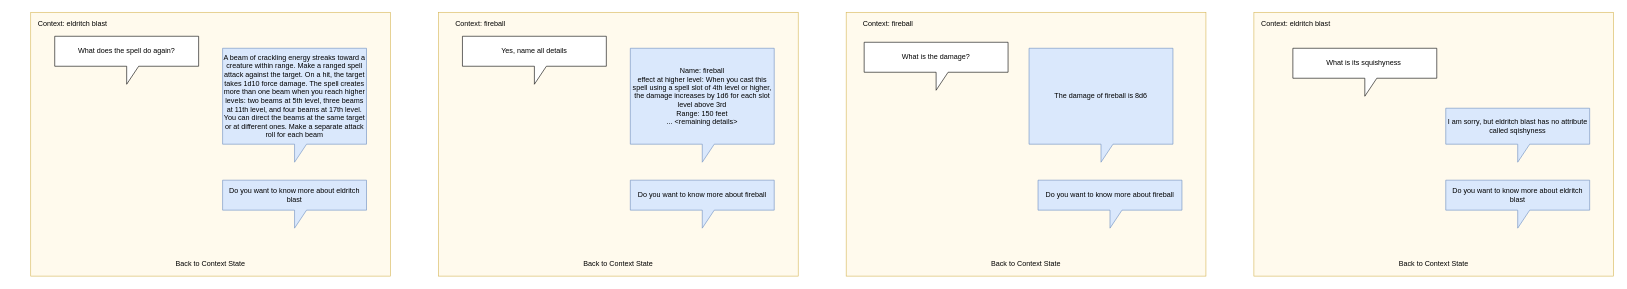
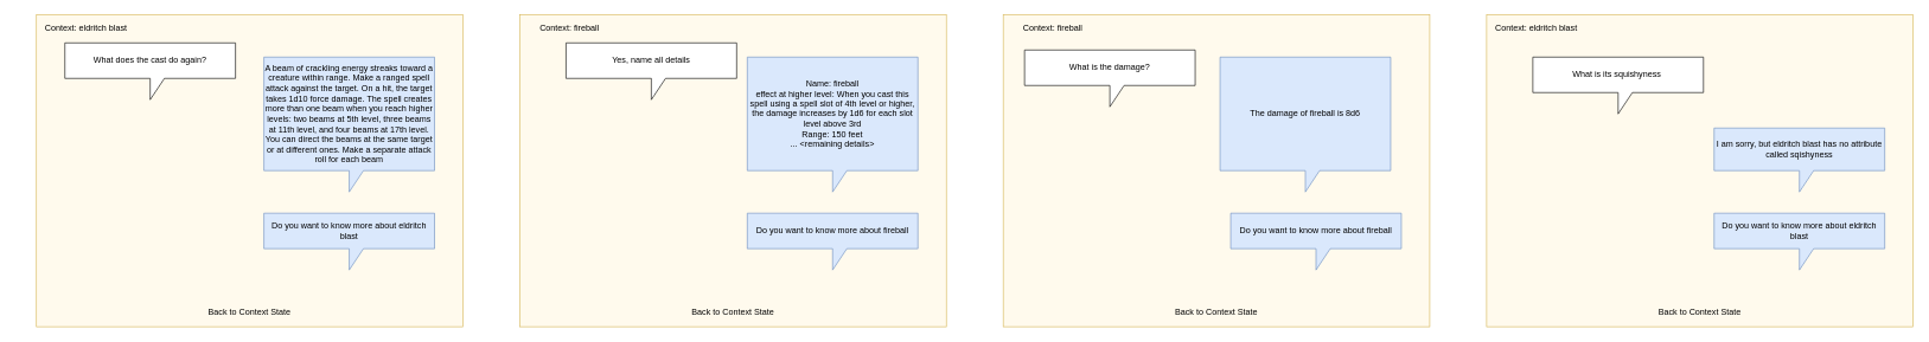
- <mxCell id="3" value="What does the spell do again?" style="shape=callout;whiteSpace=wrap;html=1;perimeter=calloutPerimeter;" parent="1" vertex="1"><mxGeometry x="90" y="60" width="240" height="80" as="geometry" /></mxCell>
+ <mxCell id="3" value="What does the cast do again?" style="shape=callout;whiteSpace=wrap;html=1;perimeter=calloutPerimeter;" parent="1" vertex="1"><mxGeometry x="90" y="60" width="240" height="80" as="geometry" /></mxCell>
- <mxCell id="9" value="Yes, name all details" style="shape=callout;whiteSpace=wrap;html=1;perimeter=calloutPerimeter;" parent="1" vertex="1"><mxGeometry x="770" y="60" width="240" height="80" as="geometry" /></mxCell>
+ <mxCell id="9" value="Yes, name all details" style="shape=callout;whiteSpace=wrap;html=1;perimeter=calloutPerimeter;" parent="1" vertex="1"><mxGeometry x="795" y="60" width="240" height="80" as="geometry" /></mxCell>
